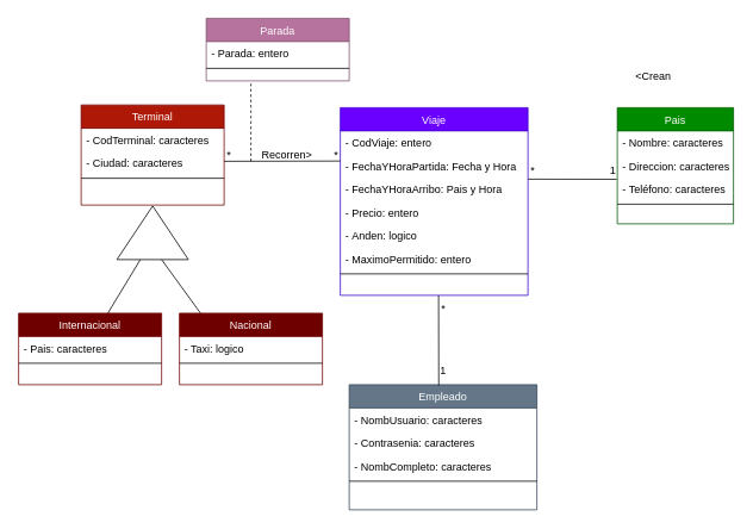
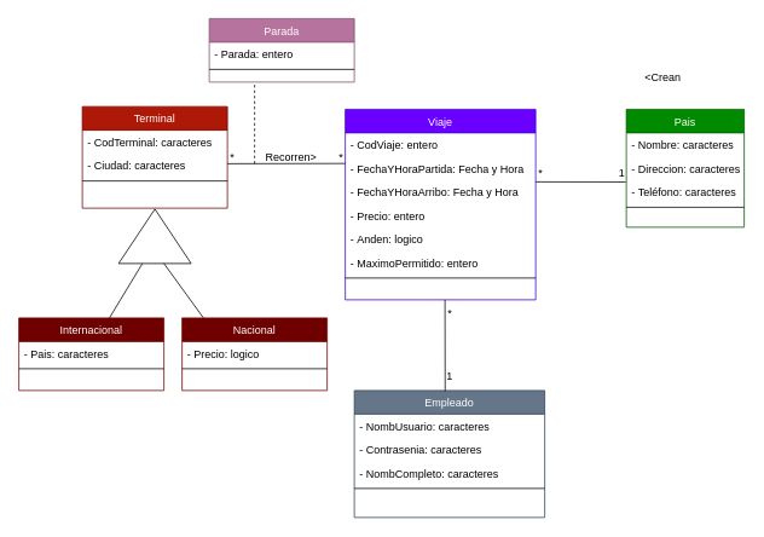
- <mxCell id="18" value="- FechaYHoraArribo: Pais y Hora" style="text;align=left;verticalAlign=top;spacingLeft=4;spacingRight=4;overflow=hidden;rotatable=0;points=[[0,0.5],[1,0.5]];portConstraint=eastwest;rounded=0;shadow=0;html=0;" vertex="1" parent="15"><mxGeometry y="78" width="210" height="26" as="geometry" /></mxCell>
+ <mxCell id="18" value="- FechaYHoraArribo: Fecha y Hora" style="text;align=left;verticalAlign=top;spacingLeft=4;spacingRight=4;overflow=hidden;rotatable=0;points=[[0,0.5],[1,0.5]];portConstraint=eastwest;rounded=0;shadow=0;html=0;" vertex="1" parent="15"><mxGeometry y="78" width="210" height="26" as="geometry" /></mxCell>
- <mxCell id="3" value="- Taxi: logico" style="text;align=left;verticalAlign=top;spacingLeft=4;spacingRight=4;overflow=hidden;rotatable=0;points=[[0,0.5],[1,0.5]];portConstraint=eastwest;" vertex="1" parent="2"><mxGeometry y="26" width="160" height="26" as="geometry" /></mxCell>
+ <mxCell id="3" value="- Precio: logico" style="text;align=left;verticalAlign=top;spacingLeft=4;spacingRight=4;overflow=hidden;rotatable=0;points=[[0,0.5],[1,0.5]];portConstraint=eastwest;" vertex="1" parent="2"><mxGeometry y="26" width="160" height="26" as="geometry" /></mxCell>
